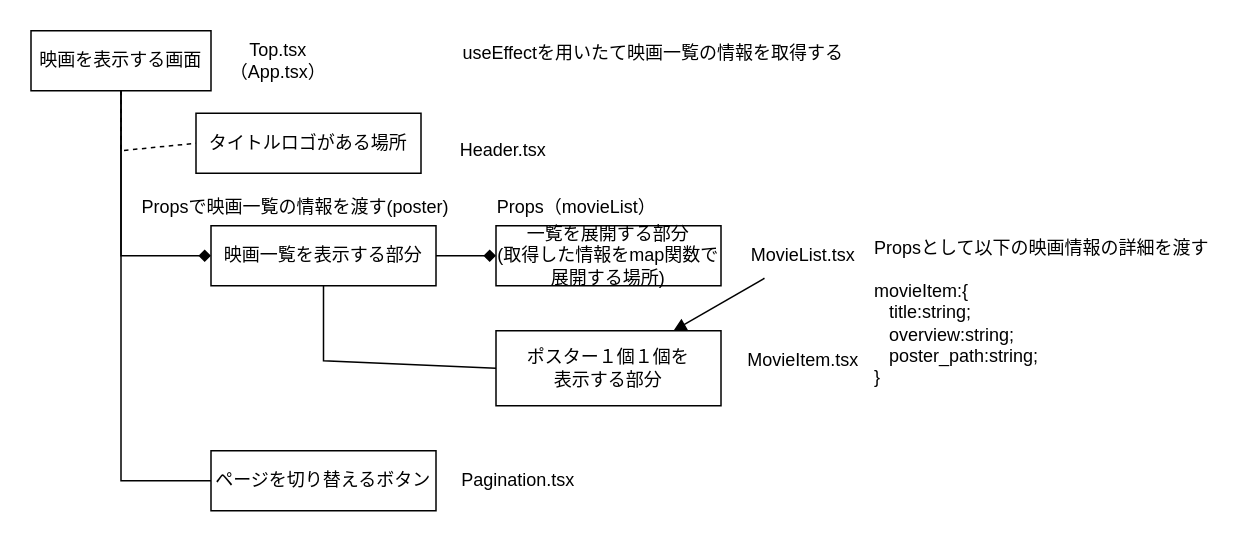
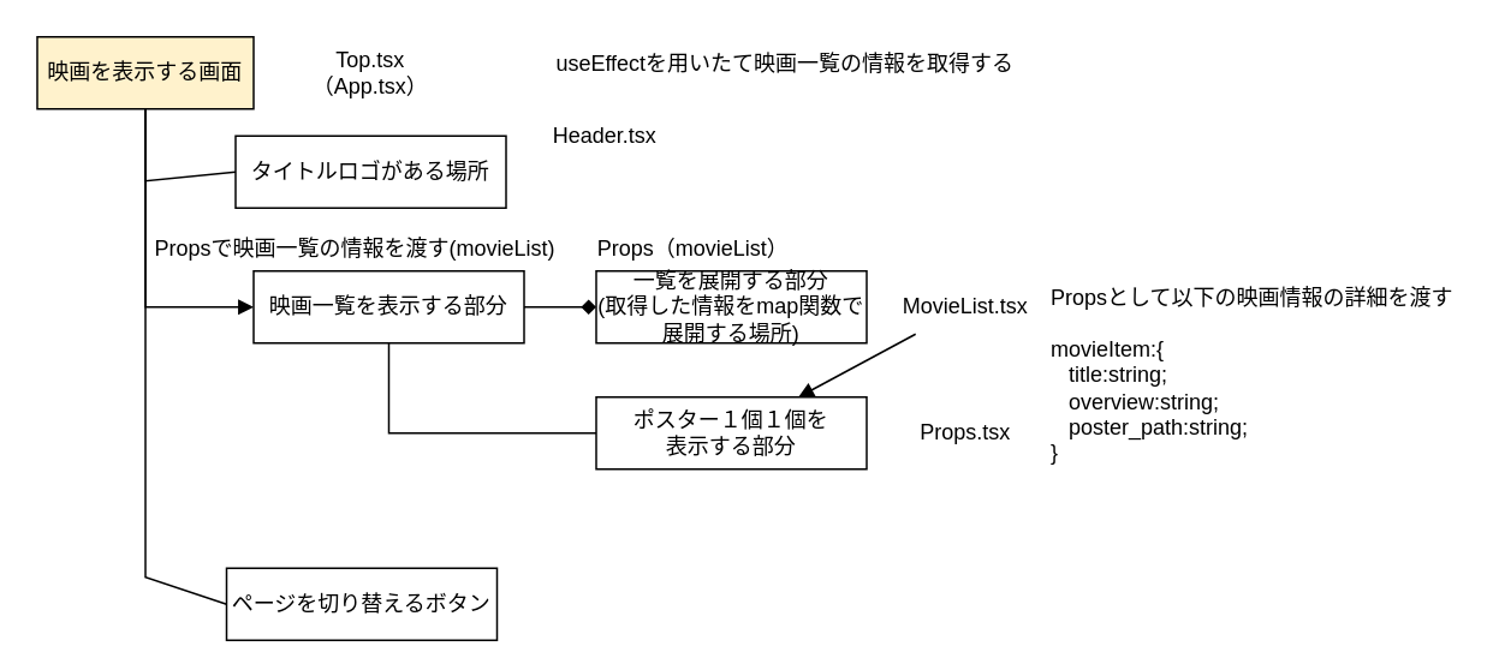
- <mxCell id="3" value="映画を表示する画面" style="rounded=0;whiteSpace=wrap;html=1;" parent="1" vertex="1"><mxGeometry x="20" y="20" width="120" height="40" as="geometry" /></mxCell>
+ <mxCell id="3" value="映画を表示する画面" style="rounded=0;whiteSpace=wrap;html=1;fillColor=#fff2cc;" parent="1" vertex="1"><mxGeometry x="20" y="20" width="120" height="40" as="geometry" /></mxCell>
- <mxCell id="18" value="Top.tsx（App.tsx）" style="text;html=1;strokeColor=none;fillColor=none;align=center;verticalAlign=middle;whiteSpace=wrap;rounded=0;" parent="1" vertex="1"><mxGeometry x="140" y="25" width="90" height="30" as="geometry" /></mxCell>
+ <mxCell id="18" value="Top.tsx（App.tsx）" style="text;html=1;strokeColor=none;fillColor=none;align=center;verticalAlign=middle;whiteSpace=wrap;rounded=0;" parent="1" vertex="1"><mxGeometry x="160" y="25" width="90" height="30" as="geometry" /></mxCell>
- <mxCell id="2" style="edgeStyle=none;html=1;exitX=0.5;exitY=1;exitDx=0;exitDy=0;entryX=0;entryY=0.5;entryDx=0;entryDy=0;endArrow=none;endFill=0;rounded=0;dashed=1;" parent="1" source="3" target="4" edge="1"><mxGeometry relative="1" as="geometry"><Array as="points"><mxPoint x="80" y="100" /></Array></mxGeometry></mxCell>
+ <mxCell id="2" style="edgeStyle=none;html=1;exitX=0.5;exitY=1;exitDx=0;exitDy=0;entryX=0;entryY=0.5;entryDx=0;entryDy=0;endArrow=none;endFill=0;rounded=0;" parent="1" source="3" target="4" edge="1"><mxGeometry relative="1" as="geometry"><Array as="points"><mxPoint x="80" y="100" /></Array></mxGeometry></mxCell>
- <mxCell id="9" value="Header.tsx" style="text;html=1;strokeColor=none;fillColor=none;align=center;verticalAlign=middle;whiteSpace=wrap;rounded=0;" parent="1" vertex="1"><mxGeometry x="290" y="85" width="90" height="30" as="geometry" /></mxCell>
+ <mxCell id="9" value="Header.tsx" style="text;html=1;strokeColor=none;fillColor=none;align=center;verticalAlign=middle;whiteSpace=wrap;rounded=0;" parent="1" vertex="1"><mxGeometry x="290" y="60" width="90" height="30" as="geometry" /></mxCell>
- <mxCell id="20" value="Propsで映画一覧の情報を渡す(poster)" style="text;html=1;strokeColor=none;fillColor=none;align=center;verticalAlign=middle;whiteSpace=wrap;rounded=0;" parent="1" vertex="1"><mxGeometry x="80" y="123" width="233" height="30" as="geometry" /></mxCell>
+ <mxCell id="20" value="Propsで映画一覧の情報を渡す(movieList)" style="text;html=1;strokeColor=none;fillColor=none;align=center;verticalAlign=middle;whiteSpace=wrap;rounded=0;" parent="1" vertex="1"><mxGeometry x="80" y="123" width="233" height="30" as="geometry" /></mxCell>
- <mxCell id="7" style="edgeStyle=none;html=1;exitX=0.5;exitY=1;exitDx=0;exitDy=0;entryX=0;entryY=0.5;entryDx=0;entryDy=0;endArrow=diamond;endFill=1;rounded=0;" parent="1" source="3" target="5" edge="1"><mxGeometry relative="1" as="geometry"><mxPoint x="90" y="70" as="sourcePoint" /><mxPoint x="150" y="110" as="targetPoint" /><Array as="points"><mxPoint x="80" y="170" /></Array></mxGeometry></mxCell>
+ <mxCell id="7" style="edgeStyle=none;html=1;exitX=0.5;exitY=1;exitDx=0;exitDy=0;entryX=0;entryY=0.5;entryDx=0;entryDy=0;endArrow=block;endFill=1;rounded=0;" parent="1" source="3" target="5" edge="1"><mxGeometry relative="1" as="geometry"><mxPoint x="90" y="70" as="sourcePoint" /><mxPoint x="150" y="110" as="targetPoint" /><Array as="points"><mxPoint x="80" y="170" /></Array></mxGeometry></mxCell>
- <mxCell id="14" value="MovieItem.tsx" style="text;html=1;strokeColor=none;fillColor=none;align=center;verticalAlign=middle;whiteSpace=wrap;rounded=0;" parent="1" vertex="1"><mxGeometry x="490" y="225" width="90" height="30" as="geometry" /></mxCell>
+ <mxCell id="14" value="Props.tsx" style="text;html=1;strokeColor=none;fillColor=none;align=center;verticalAlign=middle;whiteSpace=wrap;rounded=0;" parent="1" vertex="1"><mxGeometry x="490" y="225" width="90" height="30" as="geometry" /></mxCell>
- <mxCell id="11" value="ポスター１個１個を&lt;br&gt;表示する部分" style="rounded=0;whiteSpace=wrap;html=1;" parent="1" vertex="1"><mxGeometry x="330" y="220" width="150" height="50" as="geometry" /></mxCell>
+ <mxCell id="11" value="ポスター１個１個を&lt;br&gt;表示する部分" style="rounded=0;whiteSpace=wrap;html=1;" parent="1" vertex="1"><mxGeometry x="330" y="220" width="150" height="40" as="geometry" /></mxCell>
- <mxCell id="6" value="ページを切り替えるボタン" style="rounded=0;whiteSpace=wrap;html=1;" parent="1" vertex="1"><mxGeometry x="140" y="300" width="150" height="40" as="geometry" /></mxCell>
+ <mxCell id="6" value="ページを切り替えるボタン" style="rounded=0;whiteSpace=wrap;html=1;" parent="1" vertex="1"><mxGeometry x="125" y="315" width="150" height="40" as="geometry" /></mxCell>
- <mxCell id="17" value="Pagination.tsx" style="text;html=1;strokeColor=none;fillColor=none;align=center;verticalAlign=middle;whiteSpace=wrap;rounded=0;" parent="1" vertex="1"><mxGeometry x="300" y="305" width="90" height="30" as="geometry" /></mxCell>
